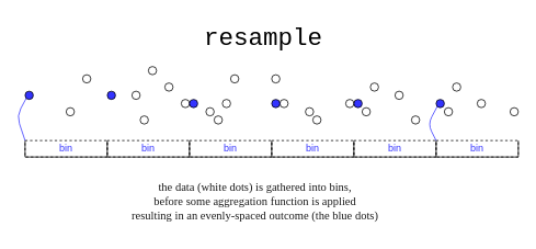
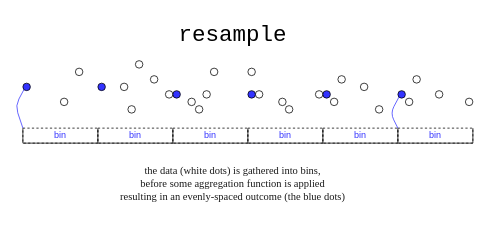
- <mxCell id="46" value="&lt;font face=&quot;Courier New&quot; style=&quot;font-size: 30px&quot;&gt;resample&lt;/font&gt;" style="text;html=1;strokeColor=none;fillColor=none;align=center;verticalAlign=middle;whiteSpace=wrap;rounded=0;dashed=1;" parent="1" vertex="1"><mxGeometry x="240" y="20" width="160" height="50" as="geometry" /></mxCell>
+ <mxCell id="46" value="&lt;font face=&quot;Courier New&quot; style=&quot;font-size: 30px&quot;&gt;resample&lt;/font&gt;" style="text;html=1;strokeColor=none;fillColor=none;align=center;verticalAlign=middle;whiteSpace=wrap;rounded=0;dashed=1;" parent="1" vertex="1"><mxGeometry x="230" y="20" width="160" height="50" as="geometry" /></mxCell>
